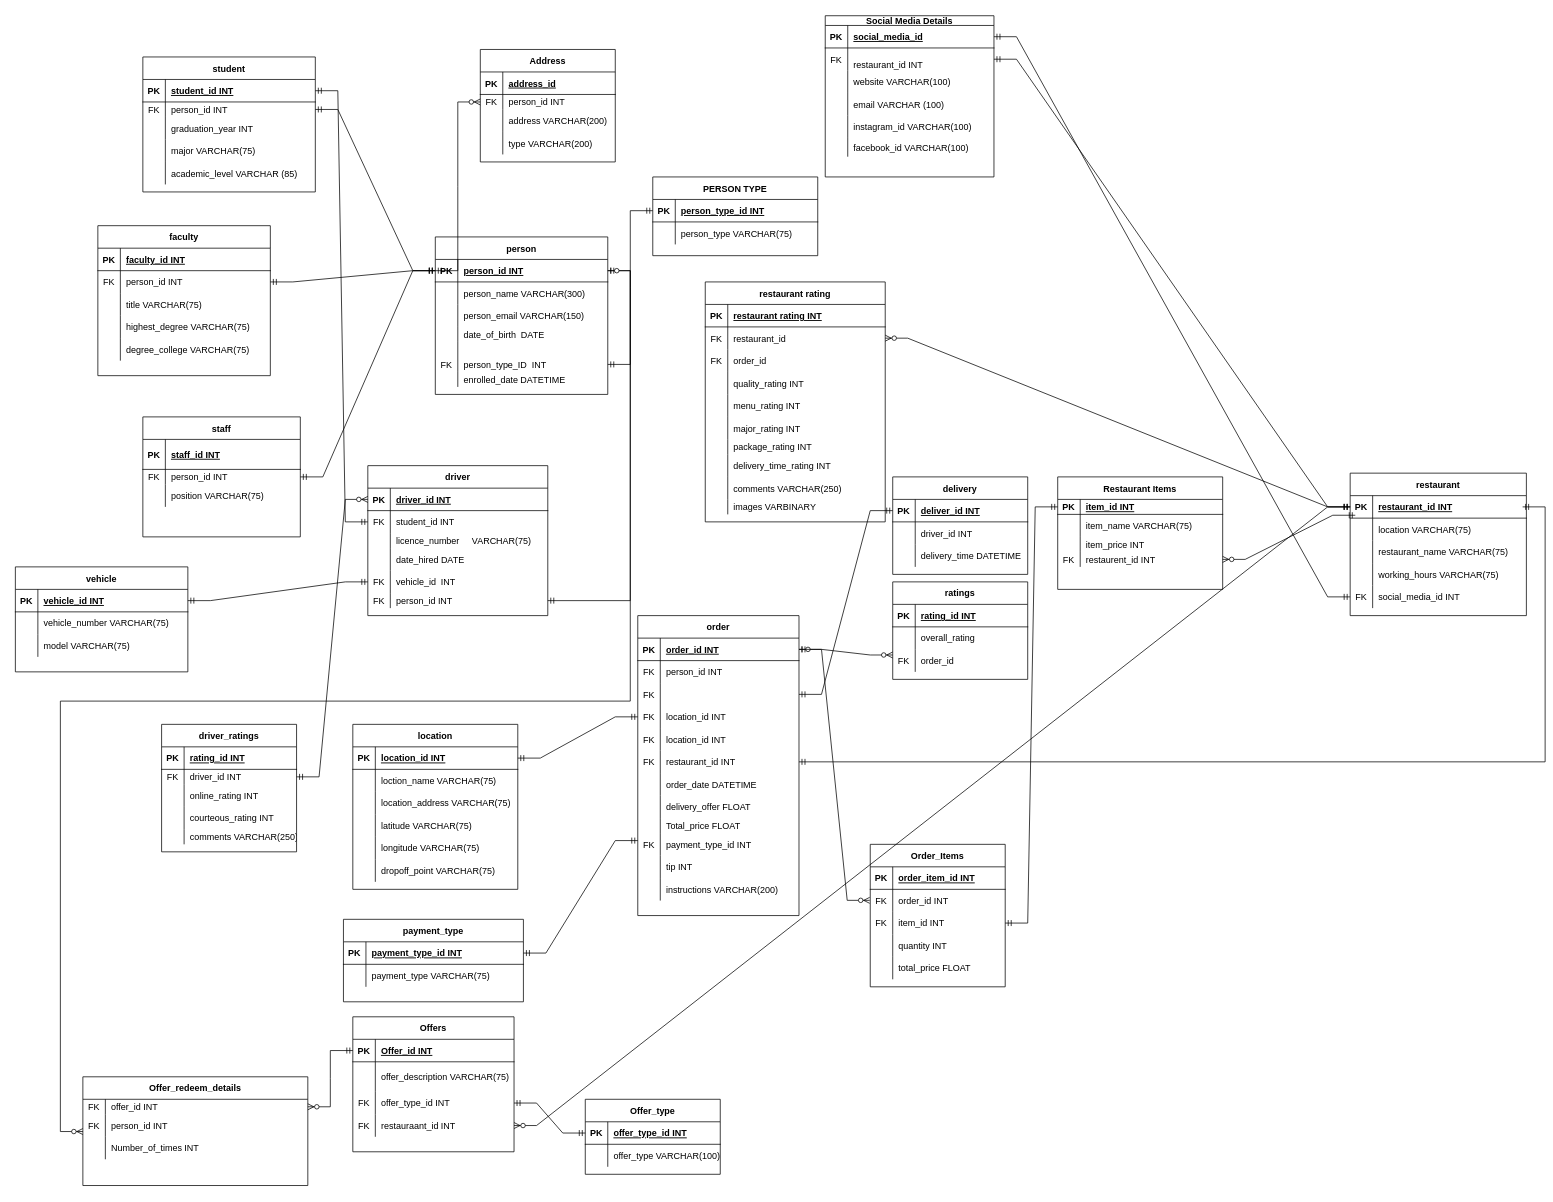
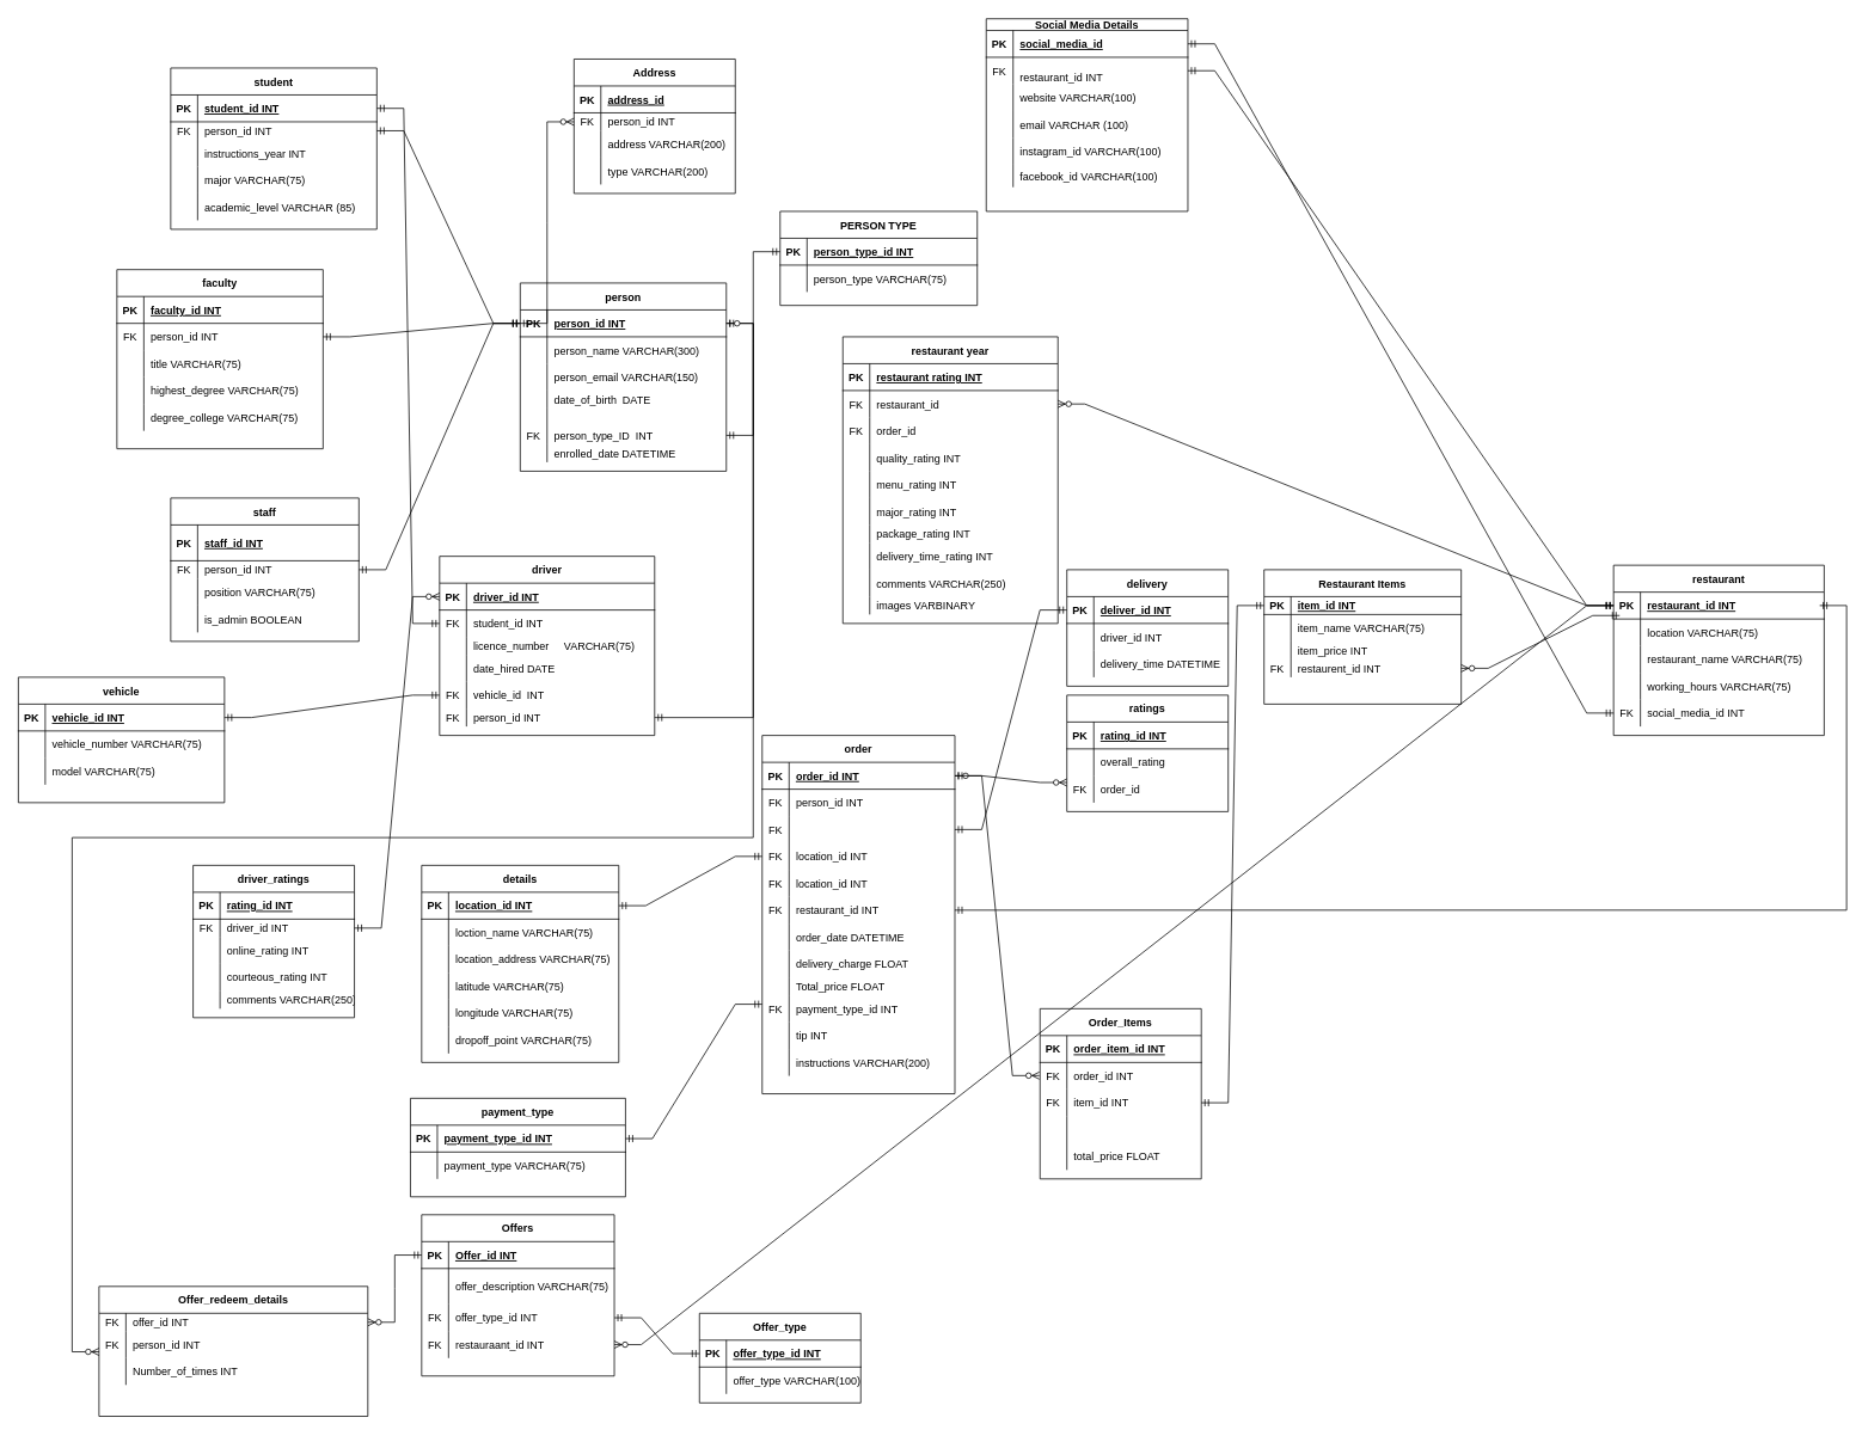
- <mxCell id="61" value="graduation_year INT" style="shape=partialRectangle;connectable=0;fillColor=none;top=0;left=0;bottom=0;right=0;align=left;spacingLeft=6;overflow=hidden;" parent="59" vertex="1"><mxGeometry x="30" width="200" height="30" as="geometry"><mxRectangle width="200" height="30" as="alternateBounds" /></mxGeometry></mxCell>
+ <mxCell id="61" value="instructions_year INT" style="shape=partialRectangle;connectable=0;fillColor=none;top=0;left=0;bottom=0;right=0;align=left;spacingLeft=6;overflow=hidden;" parent="59" vertex="1"><mxGeometry x="30" width="200" height="30" as="geometry"><mxRectangle width="200" height="30" as="alternateBounds" /></mxGeometry></mxCell>
- <mxCell id="114" value="restaurant rating" style="shape=table;startSize=30;container=1;collapsible=1;childLayout=tableLayout;fixedRows=1;rowLines=0;fontStyle=1;align=center;resizeLast=1;" parent="1" vertex="1"><mxGeometry x="940" y="375" width="240" height="320" as="geometry" /></mxCell>
+ <mxCell id="114" value="restaurant year" style="shape=table;startSize=30;container=1;collapsible=1;childLayout=tableLayout;fixedRows=1;rowLines=0;fontStyle=1;align=center;resizeLast=1;" parent="1" vertex="1"><mxGeometry x="940" y="375" width="240" height="320" as="geometry" /></mxCell>
+ <mxCell id="14" value="is_admin BOOLEAN" style="shape=partialRectangle;connectable=0;fillColor=none;top=0;left=0;bottom=0;right=0;align=left;spacingLeft=6;overflow=hidden;" parent="12" vertex="1"><mxGeometry x="30" width="180" height="30" as="geometry"><mxRectangle width="180" height="30" as="alternateBounds" /></mxGeometry></mxCell>
- <mxCell id="161" value="location" style="shape=table;startSize=30;container=1;collapsible=1;childLayout=tableLayout;fixedRows=1;rowLines=0;fontStyle=1;align=center;resizeLast=1;fillColor=none;" parent="1" vertex="1"><mxGeometry x="470" y="965" width="220" height="220" as="geometry" /></mxCell>
+ <mxCell id="161" value="details" style="shape=table;startSize=30;container=1;collapsible=1;childLayout=tableLayout;fixedRows=1;rowLines=0;fontStyle=1;align=center;resizeLast=1;fillColor=none;" parent="1" vertex="1"><mxGeometry x="470" y="965" width="220" height="220" as="geometry" /></mxCell>
- <mxCell id="91" value="delivery_offer FLOAT" style="shape=partialRectangle;connectable=0;fillColor=none;top=0;left=0;bottom=0;right=0;align=left;spacingLeft=6;overflow=hidden;" parent="89" vertex="1"><mxGeometry x="30" width="185" height="30" as="geometry"><mxRectangle width="185" height="30" as="alternateBounds" /></mxGeometry></mxCell>
+ <mxCell id="91" value="delivery_charge FLOAT" style="shape=partialRectangle;connectable=0;fillColor=none;top=0;left=0;bottom=0;right=0;align=left;spacingLeft=6;overflow=hidden;" parent="89" vertex="1"><mxGeometry x="30" width="185" height="30" as="geometry"><mxRectangle width="185" height="30" as="alternateBounds" /></mxGeometry></mxCell>
- <mxCell id="299" value="quantity INT" style="shape=partialRectangle;connectable=0;fillColor=none;top=0;left=0;bottom=0;right=0;align=left;spacingLeft=6;overflow=hidden;" parent="297" vertex="1"><mxGeometry x="30" width="150" height="30" as="geometry"><mxRectangle width="150" height="30" as="alternateBounds" /></mxGeometry></mxCell>
